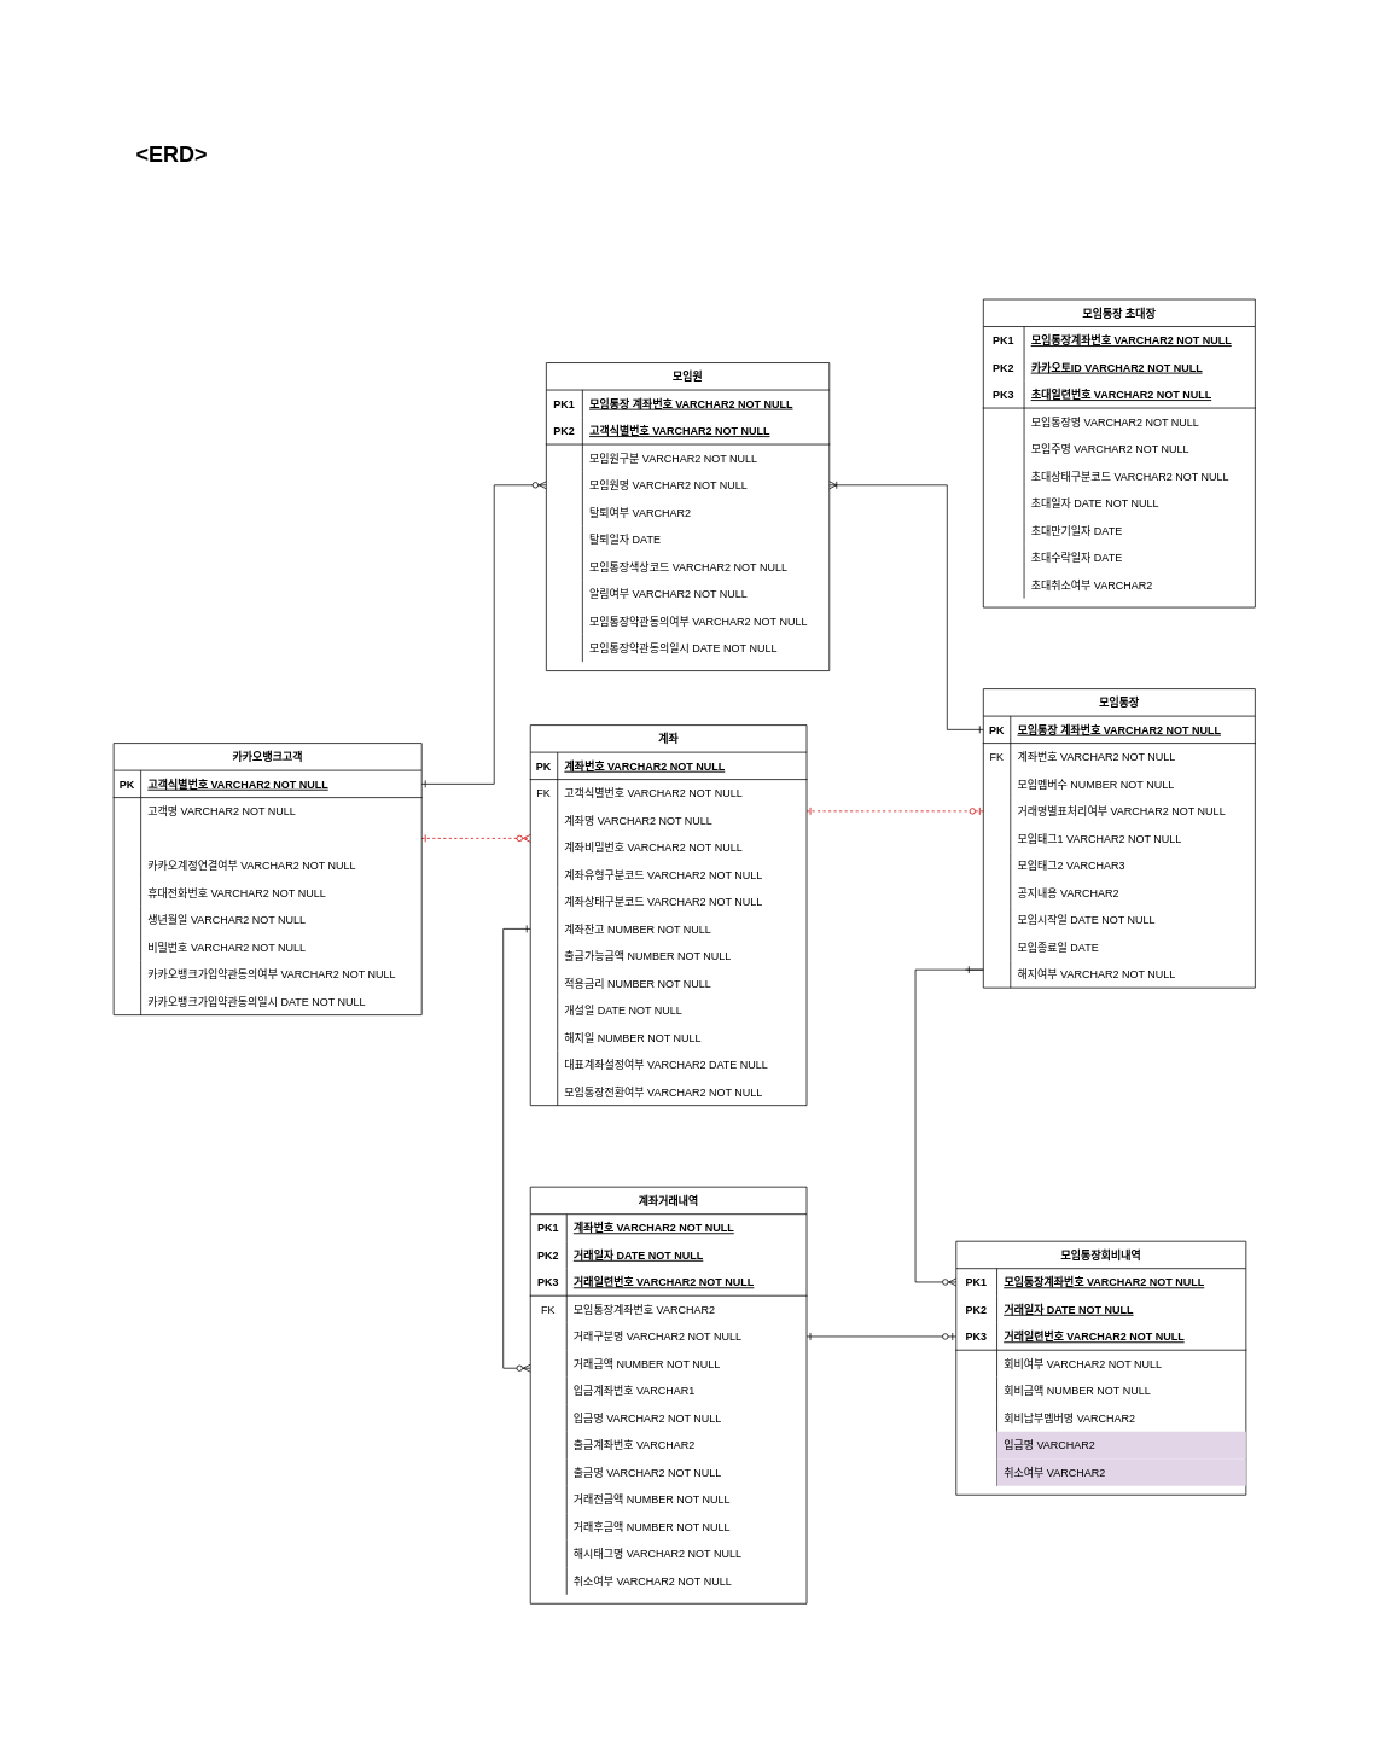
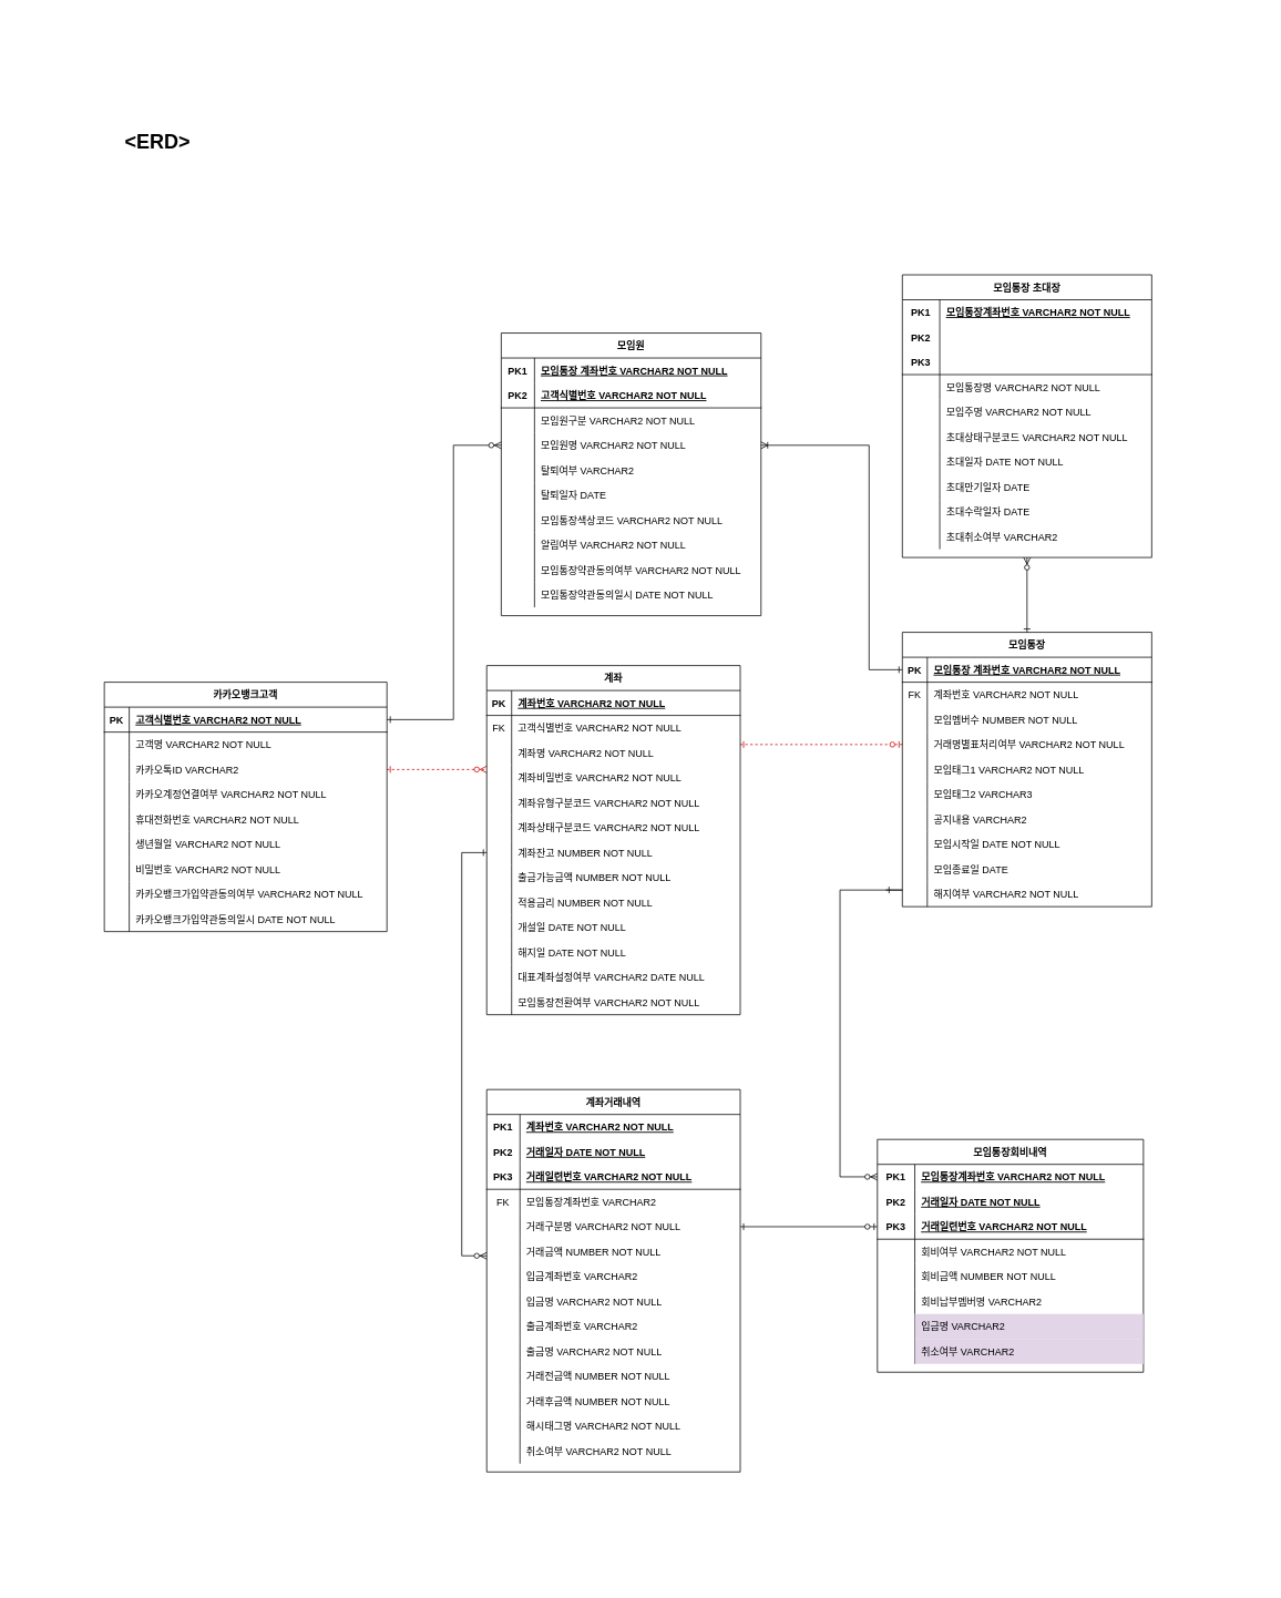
- <mxCell id="214" value="카카오토ID VARCHAR2 NOT NULL" style="shape=partialRectangle;connectable=0;fillColor=none;top=0;left=0;bottom=0;right=0;align=left;spacingLeft=6;fontStyle=5;overflow=hidden;strokeWidth=6;strokeColor=none;" parent="212" vertex="1"><mxGeometry x="45" width="255" height="30" as="geometry" /></mxCell>
- <mxCell id="217" value="초대일련번호 VARCHAR2 NOT NULL" style="shape=partialRectangle;connectable=0;fillColor=none;top=0;left=0;bottom=0;right=0;align=left;spacingLeft=6;fontStyle=5;overflow=hidden;" parent="215" vertex="1"><mxGeometry x="45" width="255" height="30" as="geometry" /></mxCell>
+ <mxCell id="207" style="edgeStyle=orthogonalEdgeStyle;rounded=0;orthogonalLoop=1;jettySize=auto;html=1;exitX=0.5;exitY=1;exitDx=0;exitDy=0;entryX=0.5;entryY=0;entryDx=0;entryDy=0;endArrow=ERone;endFill=0;startArrow=ERzeroToMany;startFill=1;" parent="1" source="208" target="44" edge="1"><mxGeometry relative="1" as="geometry"><Array as="points" /></mxGeometry></mxCell>
+ <mxCell id="84" value="카카오톡ID VARCHAR2" style="shape=partialRectangle;overflow=hidden;connectable=0;fillColor=none;top=0;left=0;bottom=0;right=0;align=left;spacingLeft=6;" parent="82" vertex="1"><mxGeometry x="30" width="310" height="30" as="geometry" /></mxCell>
- <mxCell id="37" value="해지일 NUMBER NOT NULL" style="shape=partialRectangle;overflow=hidden;connectable=0;fillColor=none;top=0;left=0;bottom=0;right=0;align=left;spacingLeft=6;" parent="35" vertex="1"><mxGeometry x="30" width="275" height="30" as="geometry" /></mxCell>
+ <mxCell id="37" value="해지일 DATE NOT NULL" style="shape=partialRectangle;overflow=hidden;connectable=0;fillColor=none;top=0;left=0;bottom=0;right=0;align=left;spacingLeft=6;" parent="35" vertex="1"><mxGeometry x="30" width="275" height="30" as="geometry" /></mxCell>
- <mxCell id="156" value="입금계좌번호 VARCHAR1 " style="shape=partialRectangle;connectable=0;fillColor=none;top=0;left=0;bottom=0;right=0;align=left;spacingLeft=6;overflow=hidden;" parent="154" vertex="1"><mxGeometry x="40" width="265" height="30" as="geometry" /></mxCell>
+ <mxCell id="156" value="입금계좌번호 VARCHAR2 " style="shape=partialRectangle;connectable=0;fillColor=none;top=0;left=0;bottom=0;right=0;align=left;spacingLeft=6;overflow=hidden;" parent="154" vertex="1"><mxGeometry x="40" width="265" height="30" as="geometry" /></mxCell>
